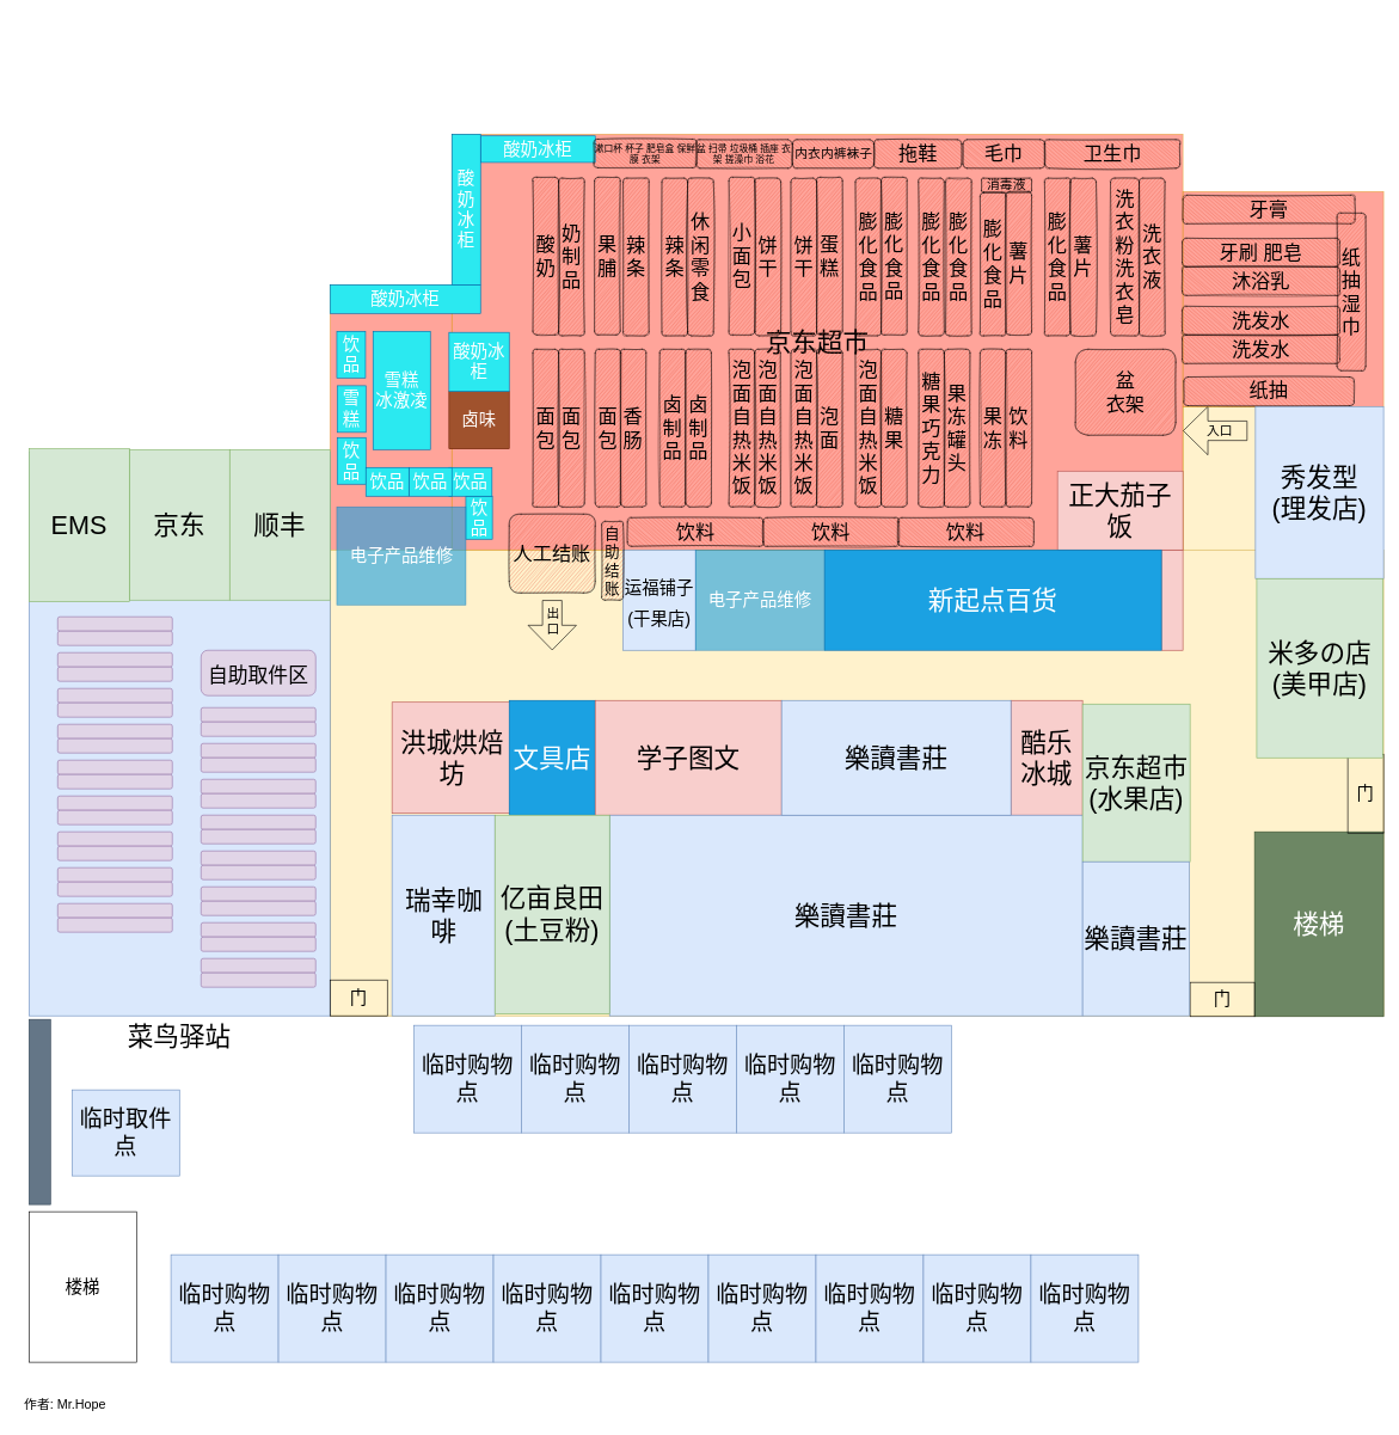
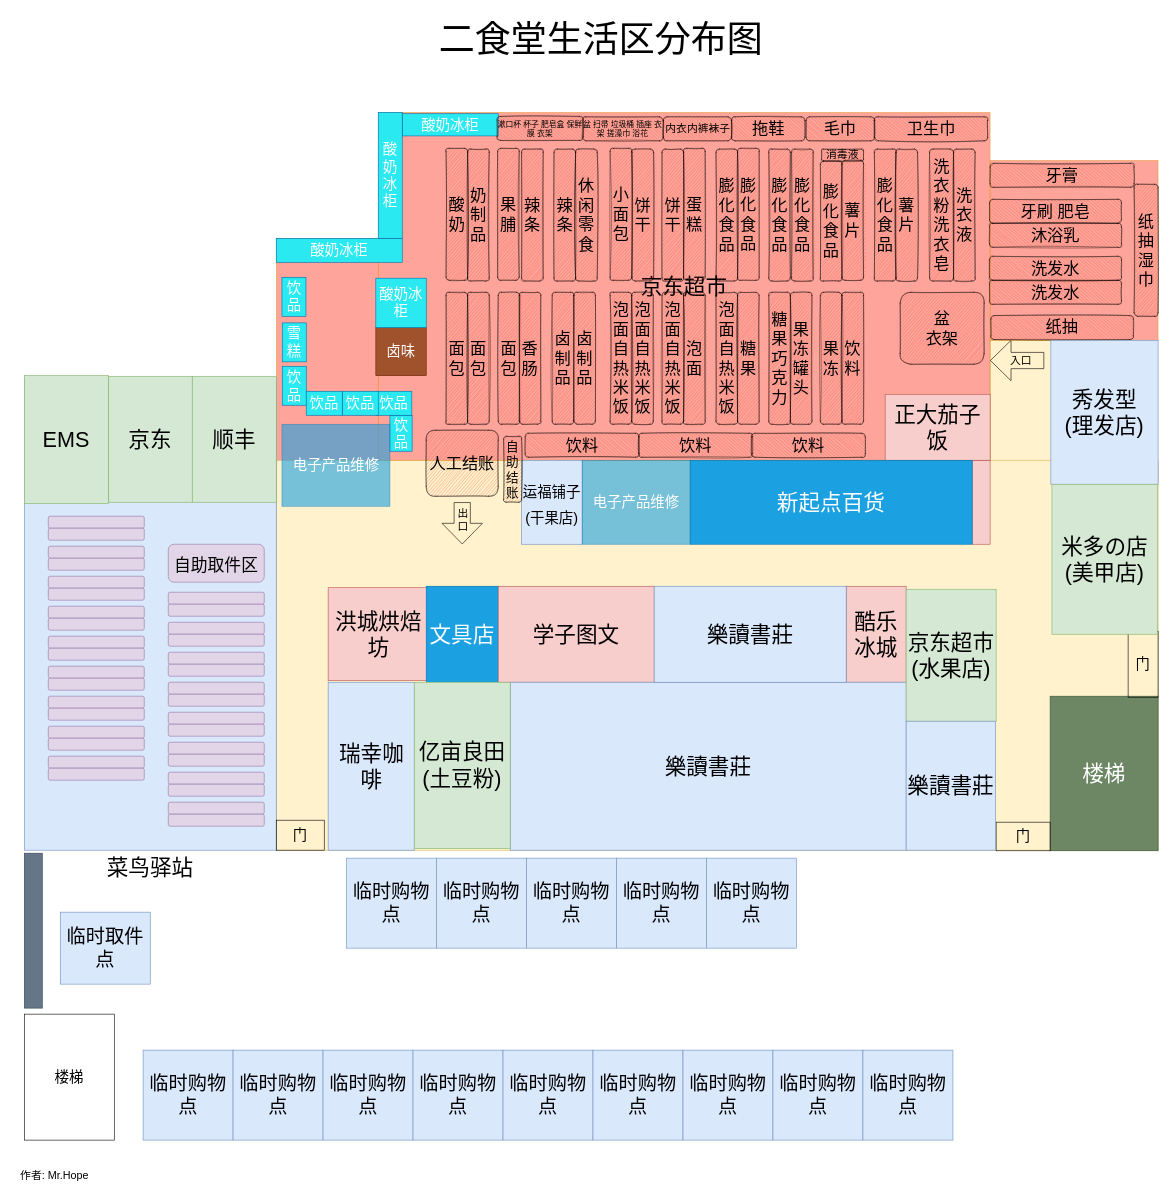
+ <mxCell id="78" value="&lt;font style=&quot;font-size: 60px;&quot;&gt;二食堂生活区分布图&lt;/font&gt;" style="text;html=1;resizable=0;autosize=1;align=center;verticalAlign=middle;points=[];fillColor=none;strokeColor=none;rounded=0;fontSize=36;" parent="1" vertex="1"><mxGeometry x="721" y="20" width="560" height="90" as="geometry" /></mxCell>
- <mxCell id="57" value="纸抽 湿巾" style="rounded=1;whiteSpace=wrap;html=1;shadow=0;glass=0;sketch=1;fillStyle=auto;fontSize=27;fontColor=none;fillColor=#E85642;gradientColor=none;opacity=60;" parent="1" vertex="1"><mxGeometry x="1865" y="296.72" width="40" height="220" as="geometry" /></mxCell>
+ <mxCell id="57" value="纸抽 湿巾" style="rounded=1;whiteSpace=wrap;html=1;shadow=0;glass=0;sketch=1;fillStyle=auto;fontSize=27;fontColor=none;fillColor=#E85642;gradientColor=none;opacity=60;" parent="1" vertex="1"><mxGeometry x="1890" y="306.72" width="40" height="220" as="geometry" /></mxCell>
- <mxCell id="71" value="雪糕&lt;br style=&quot;font-size: 24px;&quot;&gt;冰激凌" style="rounded=0;whiteSpace=wrap;html=1;shadow=0;glass=0;sketch=0;fillStyle=auto;fontSize=24;fontColor=#ffffff;fillColor=#2BE9F0;strokeColor=#006EAF;" parent="1" vertex="1"><mxGeometry x="520" y="461.72" width="80" height="165" as="geometry" /></mxCell>
